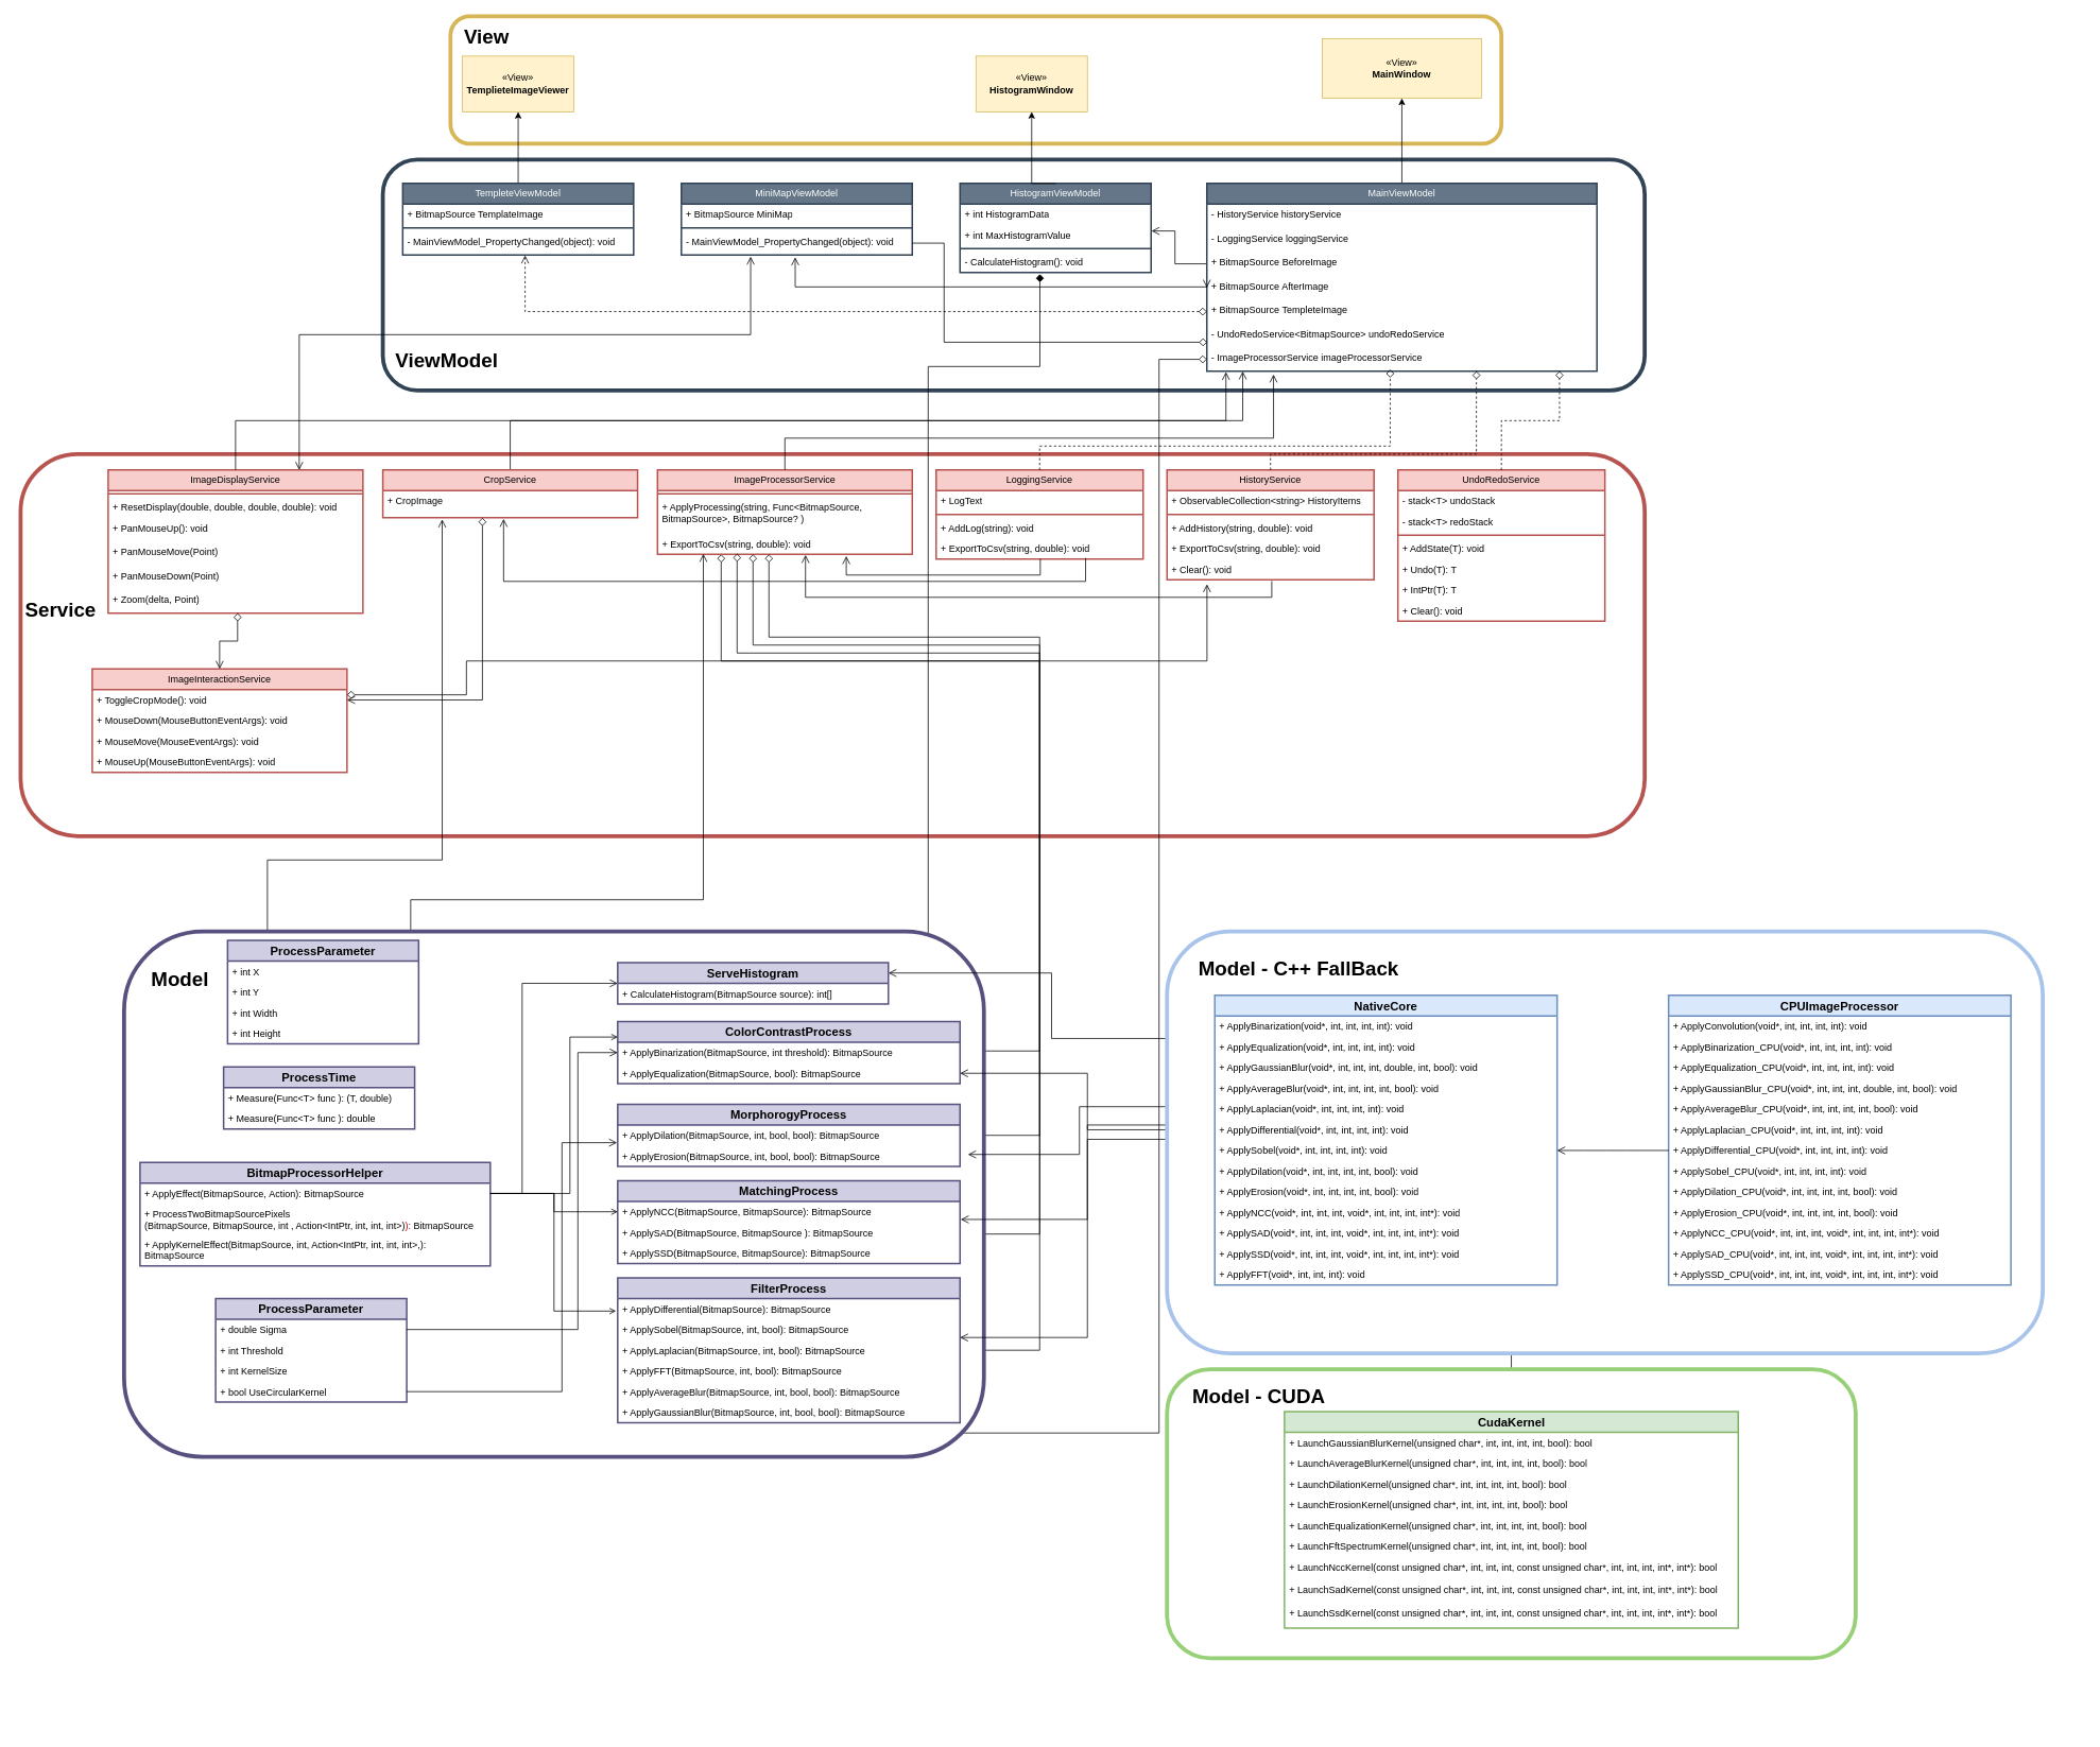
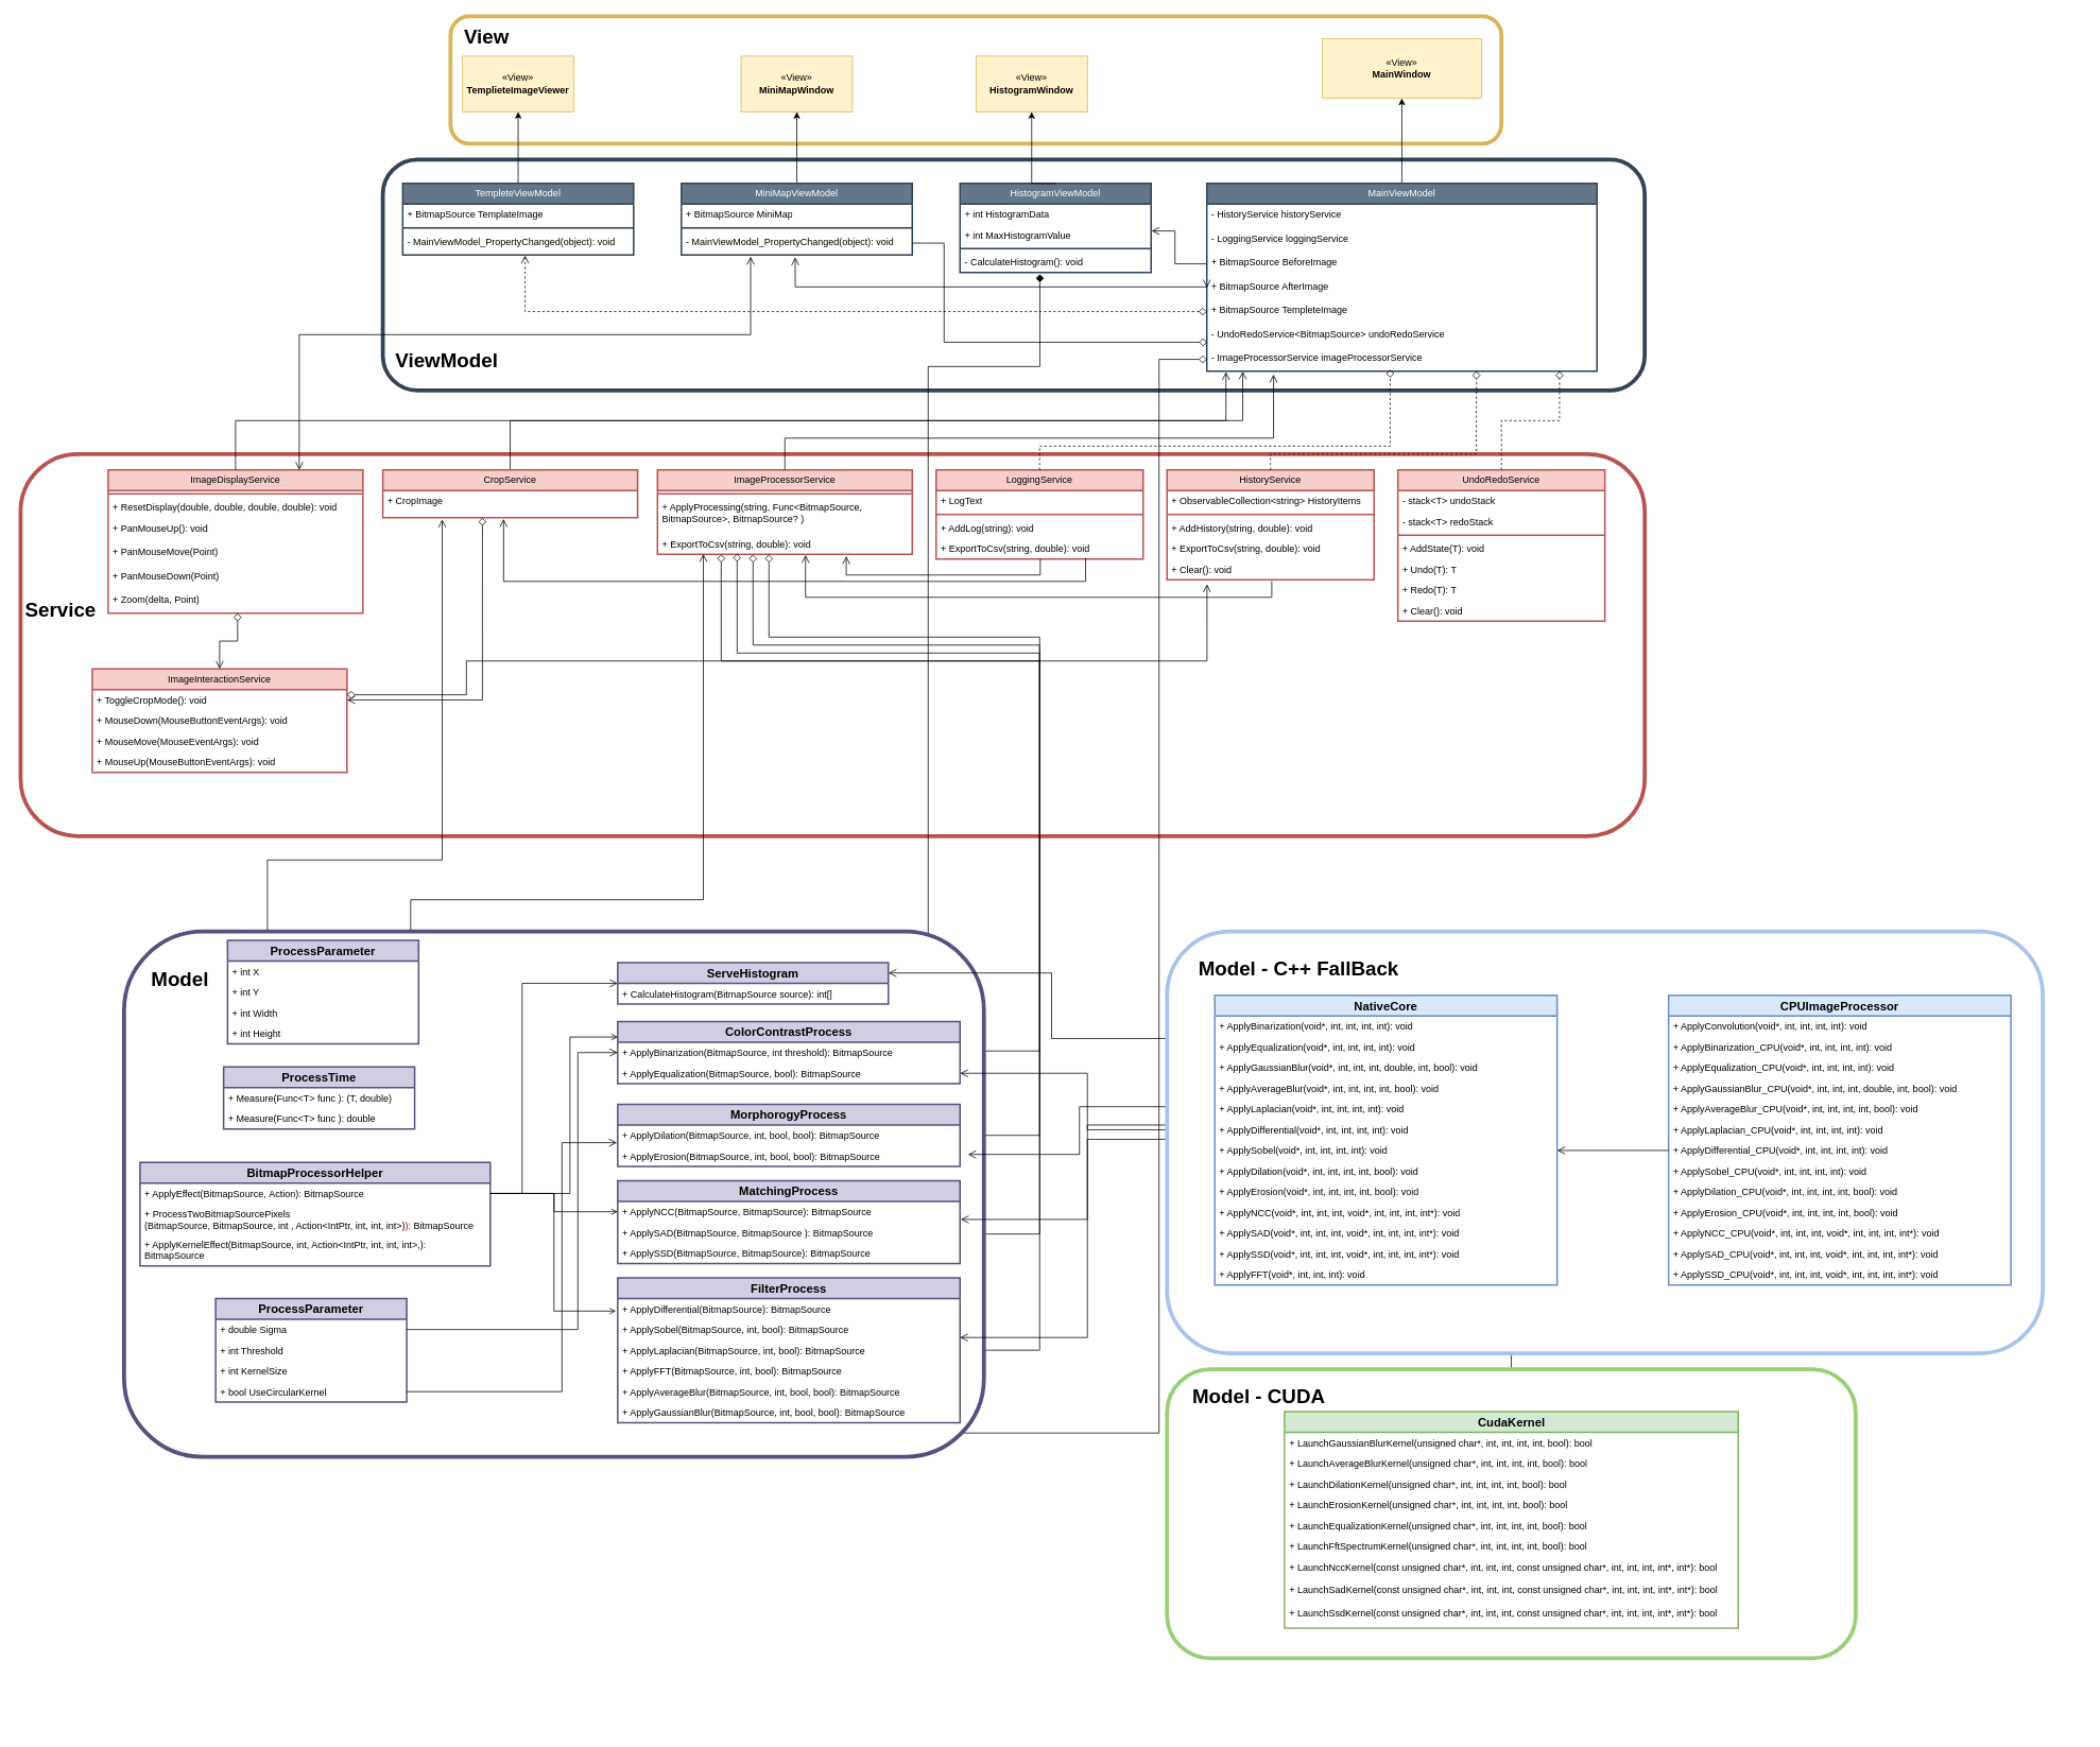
+ <mxCell id="54" value="«View»&lt;br&gt;&lt;b&gt;MiniMapWindow&lt;/b&gt;" style="html=1;whiteSpace=wrap;fillColor=#fff2cc;strokeColor=#d6b656;" parent="1" vertex="1"><mxGeometry x="930" y="70" width="140" height="70" as="geometry" /></mxCell>
+ <mxCell id="47" style="edgeStyle=orthogonalEdgeStyle;rounded=0;orthogonalLoop=1;jettySize=auto;html=1;exitX=0.5;exitY=0;exitDx=0;exitDy=0;entryX=0.5;entryY=1;entryDx=0;entryDy=0;" parent="1" source="48" target="54" edge="1"><mxGeometry relative="1" as="geometry" /></mxCell>
- <mxCell id="32" value="+ IntPtr(T): T" style="text;strokeColor=none;fillColor=none;align=left;verticalAlign=top;spacingLeft=4;spacingRight=4;overflow=hidden;rotatable=0;points=[[0,0.5],[1,0.5]];portConstraint=eastwest;whiteSpace=wrap;html=1;" parent="26" vertex="1"><mxGeometry y="138" width="260" height="26" as="geometry" /></mxCell>
+ <mxCell id="32" value="+ Redo(T): T" style="text;strokeColor=none;fillColor=none;align=left;verticalAlign=top;spacingLeft=4;spacingRight=4;overflow=hidden;rotatable=0;points=[[0,0.5],[1,0.5]];portConstraint=eastwest;whiteSpace=wrap;html=1;" parent="26" vertex="1"><mxGeometry y="138" width="260" height="26" as="geometry" /></mxCell>
